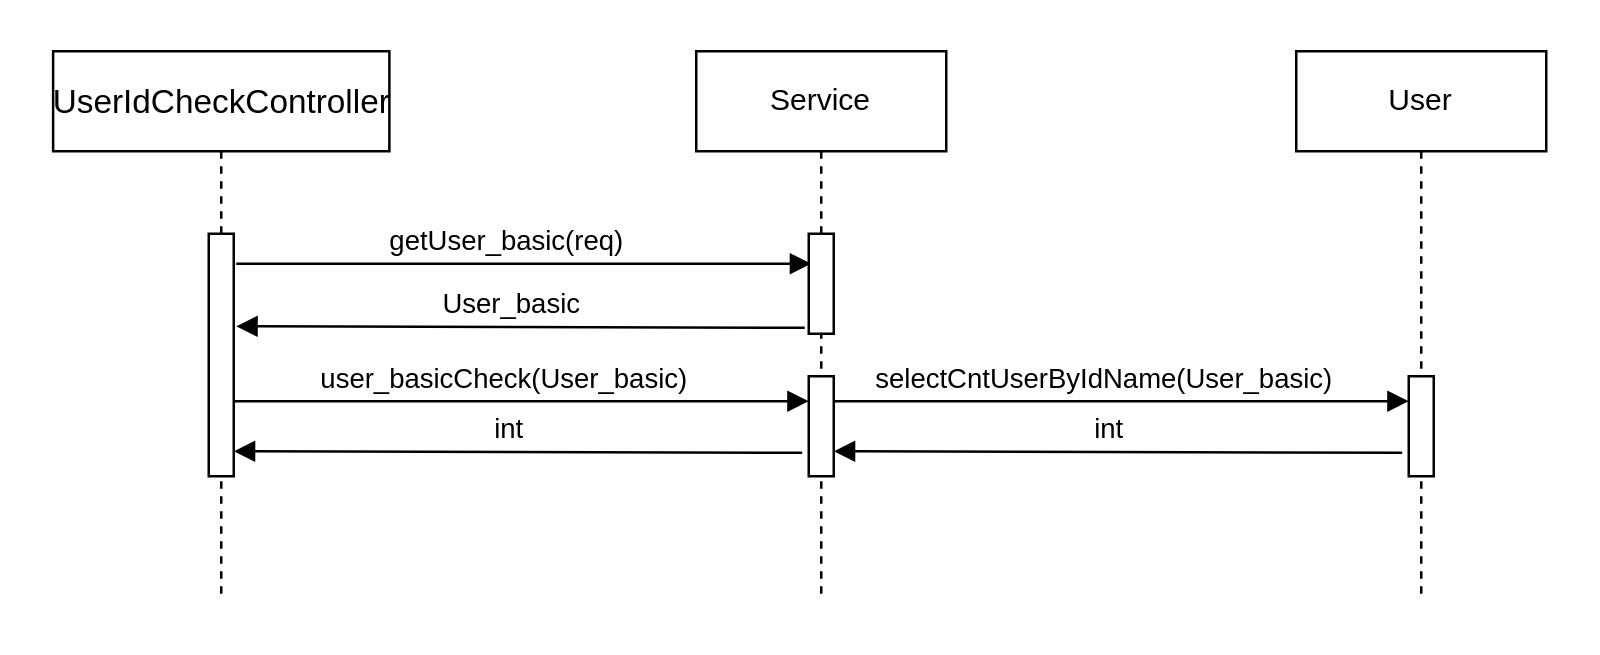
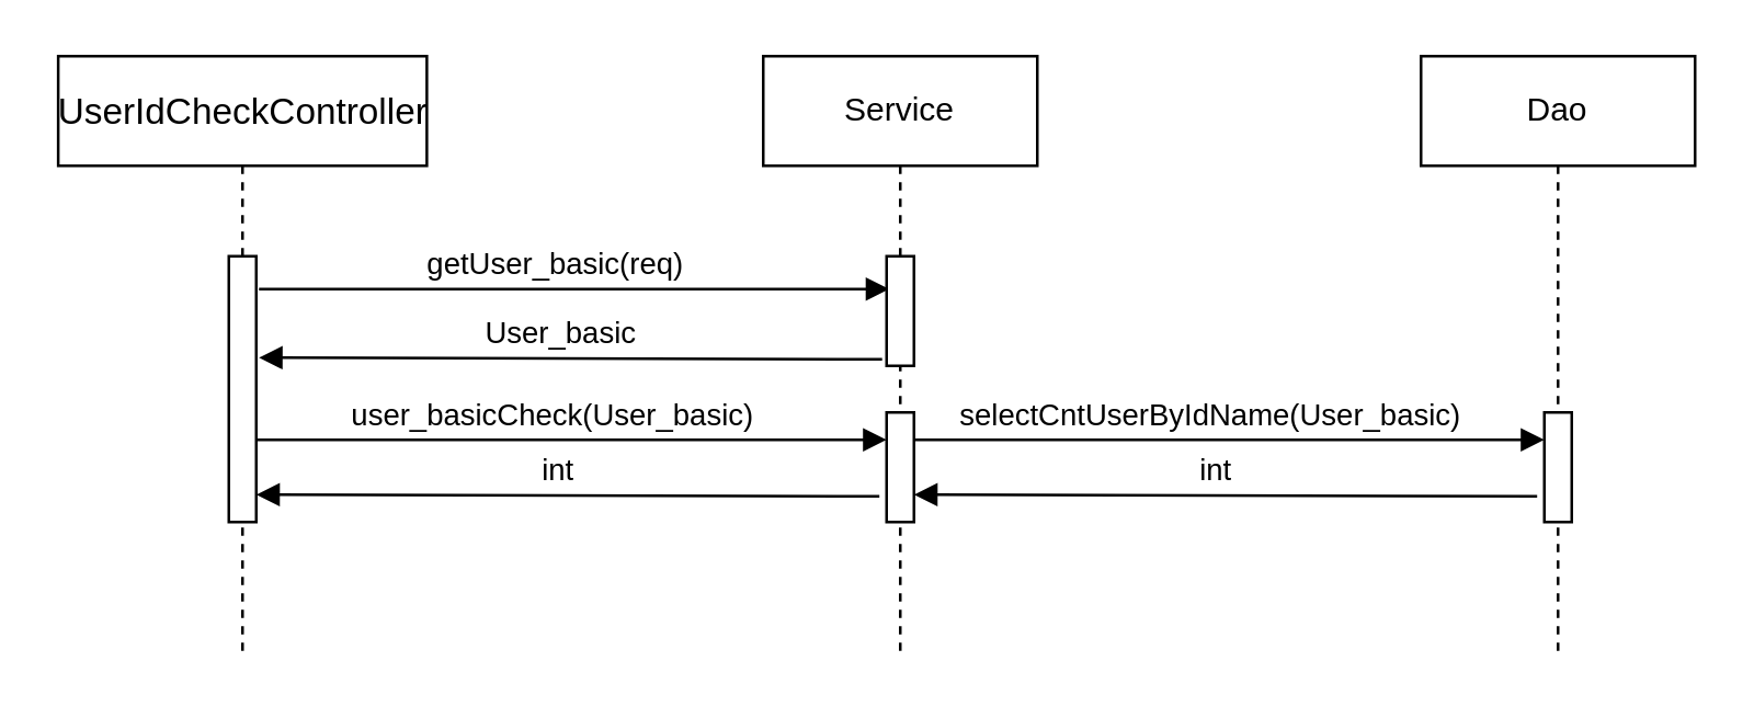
- <mxCell id="2" value="User" style="shape=umlLifeline;perimeter=lifelinePerimeter;whiteSpace=wrap;html=1;container=1;collapsible=0;recursiveResize=0;outlineConnect=0;" vertex="1" parent="1"><mxGeometry x="518" y="20" width="100" height="220" as="geometry" /></mxCell>
+ <mxCell id="2" value="Dao" style="shape=umlLifeline;perimeter=lifelinePerimeter;whiteSpace=wrap;html=1;container=1;collapsible=0;recursiveResize=0;outlineConnect=0;" vertex="1" parent="1"><mxGeometry x="518" y="20" width="100" height="220" as="geometry" /></mxCell>
